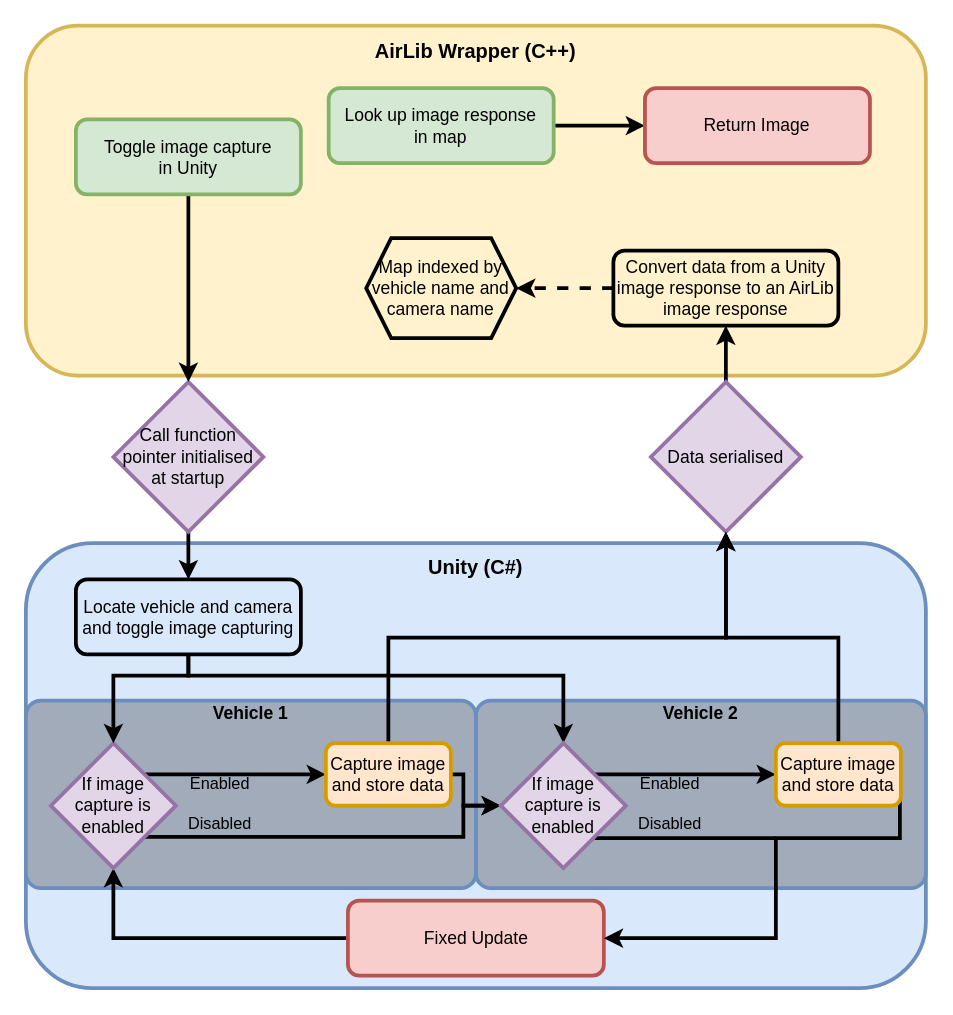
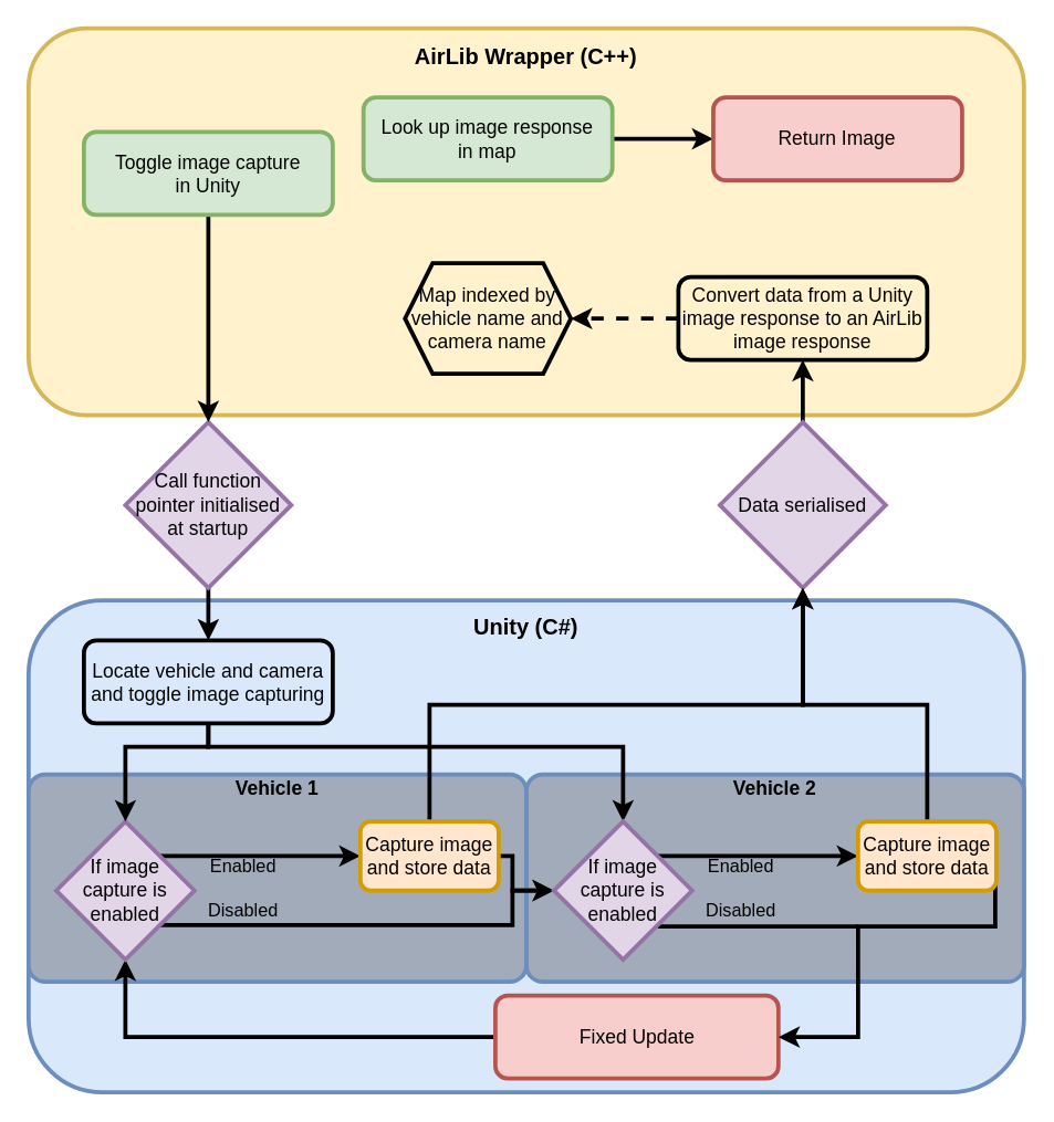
- <mxCell id="16" value="&lt;font style=&quot;font-size: 14px;&quot;&gt;&lt;span style=&quot;font-size: 14px;&quot;&gt;Fixed Update&lt;/span&gt;&lt;/font&gt;" style="rounded=1;whiteSpace=wrap;html=1;fillColor=#f8cecc;strokeColor=#b85450;strokeWidth=3;fontSize=14;" parent="1" vertex="1"><mxGeometry x="277.63" y="720" width="204.75" height="60" as="geometry" /></mxCell>
+ <mxCell id="16" value="&lt;font style=&quot;font-size: 14px;&quot;&gt;&lt;span style=&quot;font-size: 14px;&quot;&gt;Fixed Update&lt;/span&gt;&lt;/font&gt;" style="rounded=1;whiteSpace=wrap;html=1;fillColor=#f8cecc;strokeColor=#b85450;strokeWidth=3;fontSize=14;" parent="1" vertex="1"><mxGeometry x="357.63" y="720" width="204.75" height="60" as="geometry" /></mxCell>
